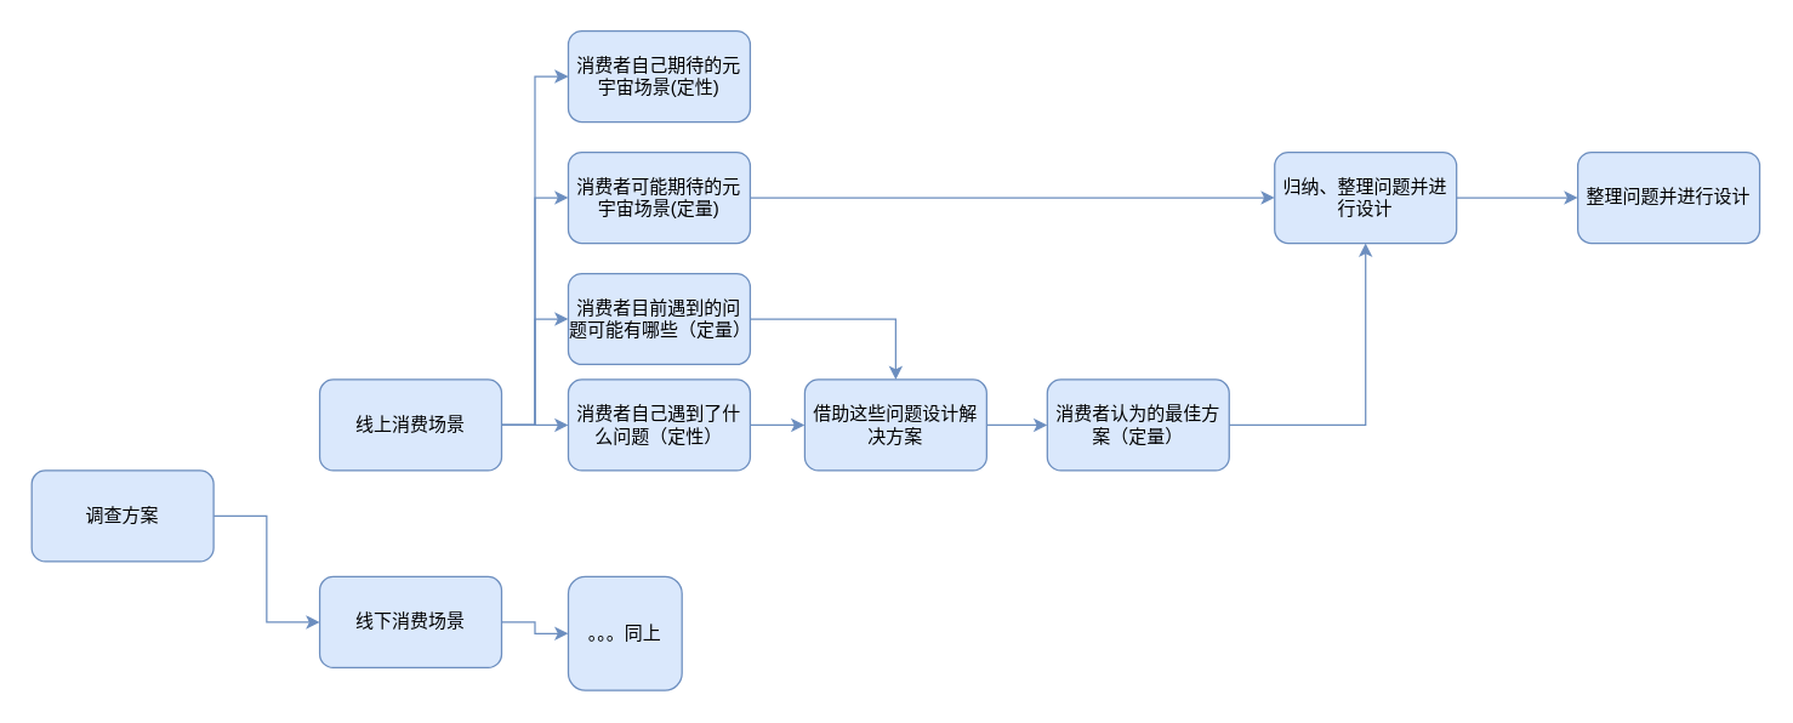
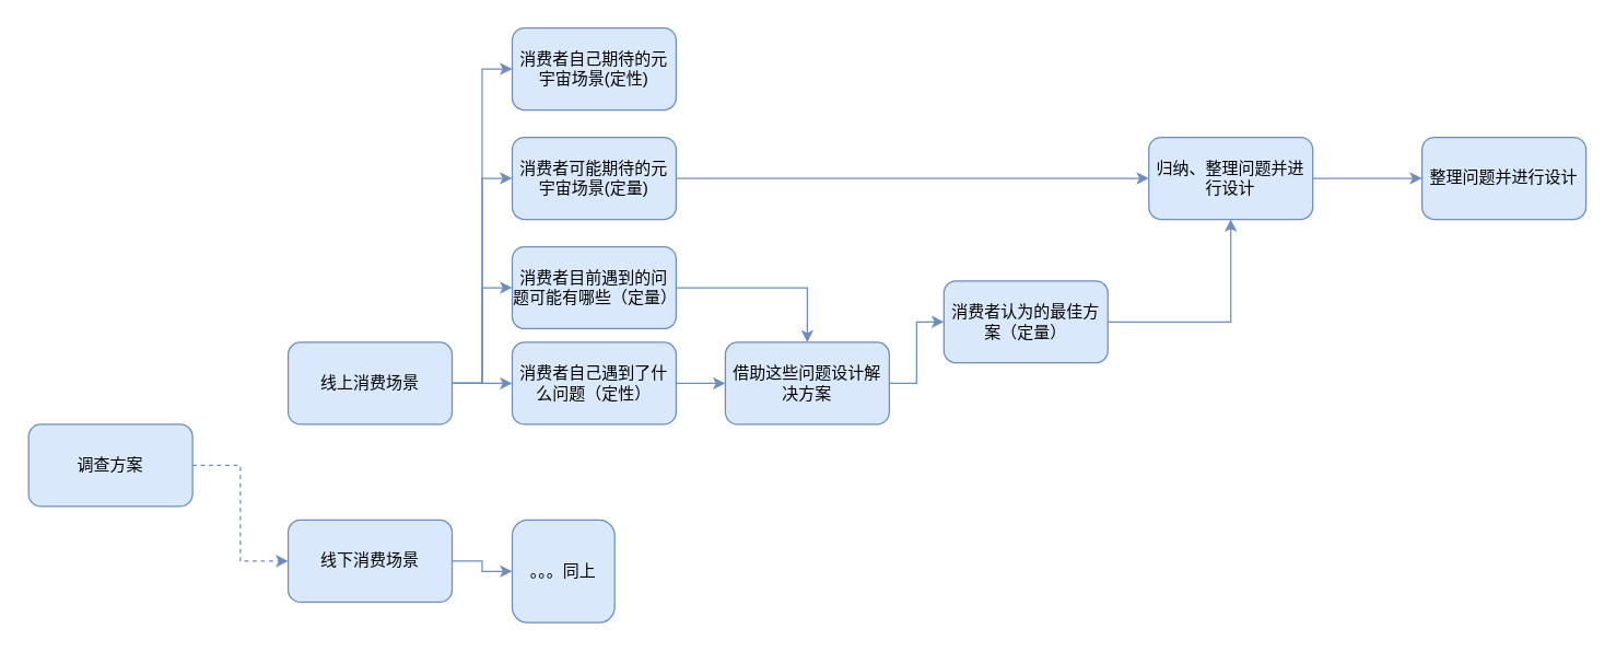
- <mxCell id="18" value="消费者认为的最佳方案（定量）" style="rounded=1;whiteSpace=wrap;html=1;fillColor=#dae8fc;strokeColor=#6c8ebf;" parent="1" vertex="1"><mxGeometry x="690" y="250" width="120" height="60" as="geometry" /></mxCell>
+ <mxCell id="18" value="消费者认为的最佳方案（定量）" style="rounded=1;whiteSpace=wrap;html=1;fillColor=#dae8fc;strokeColor=#6c8ebf;" parent="1" vertex="1"><mxGeometry x="690" y="205" width="120" height="60" as="geometry" /></mxCell>
- <mxCell id="2" style="edgeStyle=orthogonalEdgeStyle;rounded=0;orthogonalLoop=1;jettySize=auto;html=1;entryX=0;entryY=0.5;entryDx=0;entryDy=0;fillColor=#dae8fc;strokeColor=#6c8ebf;" parent="1" source="3" target="10" edge="1"><mxGeometry relative="1" as="geometry" /></mxCell>
+ <mxCell id="2" style="edgeStyle=orthogonalEdgeStyle;rounded=0;orthogonalLoop=1;jettySize=auto;html=1;entryX=0;entryY=0.5;entryDx=0;entryDy=0;fillColor=#dae8fc;strokeColor=#6c8ebf;dashed=1;" parent="1" source="3" target="10" edge="1"><mxGeometry relative="1" as="geometry" /></mxCell>
